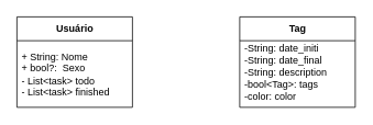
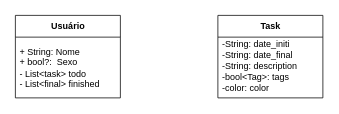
- <mxCell id="4" value="Tag" style="swimlane;fontStyle=1;align=center;verticalAlign=middle;childLayout=stackLayout;horizontal=1;startSize=29;horizontalStack=0;resizeParent=1;resizeParentMax=0;resizeLast=0;collapsible=0;marginBottom=0;html=1;gradientColor=none;swimlaneFillColor=none;" vertex="1" parent="1"><mxGeometry x="290" y="20" width="140" height="110" as="geometry" /></mxCell>
+ <mxCell id="4" value="Task" style="swimlane;fontStyle=1;align=center;verticalAlign=middle;childLayout=stackLayout;horizontal=1;startSize=29;horizontalStack=0;resizeParent=1;resizeParentMax=0;resizeLast=0;collapsible=0;marginBottom=0;html=1;gradientColor=none;swimlaneFillColor=none;" vertex="1" parent="1"><mxGeometry x="290" y="20" width="140" height="110" as="geometry" /></mxCell>
- <mxCell id="3" value="&lt;div style=&quot;text-align: justify&quot;&gt;&lt;span&gt;+ String: Nome&lt;/span&gt;&lt;br&gt;&lt;/div&gt;&lt;div style=&quot;text-align: justify&quot;&gt;&lt;span&gt;+ bool?:&amp;nbsp; Sexo&lt;/span&gt;&lt;/div&gt;&lt;div style=&quot;text-align: justify&quot;&gt;&lt;span&gt;- List&amp;lt;task&amp;gt; todo&lt;/span&gt;&lt;/div&gt;&lt;div style=&quot;text-align: justify&quot;&gt;- List&amp;lt;task&amp;gt; finished&lt;/div&gt;" style="text;html=1;strokeColor=none;fillColor=none;align=left;verticalAlign=middle;spacingLeft=4;spacingRight=4;overflow=hidden;rotatable=0;points=[[0,0.5],[1,0.5]];portConstraint=eastwest;" vertex="1" parent="2"><mxGeometry y="29" width="140" height="81" as="geometry" /></mxCell>
+ <mxCell id="3" value="&lt;div style=&quot;text-align: justify&quot;&gt;&lt;span&gt;+ String: Nome&lt;/span&gt;&lt;br&gt;&lt;/div&gt;&lt;div style=&quot;text-align: justify&quot;&gt;&lt;span&gt;+ bool?:&amp;nbsp; Sexo&lt;/span&gt;&lt;/div&gt;&lt;div style=&quot;text-align: justify&quot;&gt;&lt;span&gt;- List&amp;lt;task&amp;gt; todo&lt;/span&gt;&lt;/div&gt;&lt;div style=&quot;text-align: justify&quot;&gt;- List&amp;lt;final&amp;gt; finished&lt;/div&gt;" style="text;html=1;strokeColor=none;fillColor=none;align=left;verticalAlign=middle;spacingLeft=4;spacingRight=4;overflow=hidden;rotatable=0;points=[[0,0.5],[1,0.5]];portConstraint=eastwest;" vertex="1" parent="2"><mxGeometry y="29" width="140" height="81" as="geometry" /></mxCell>
